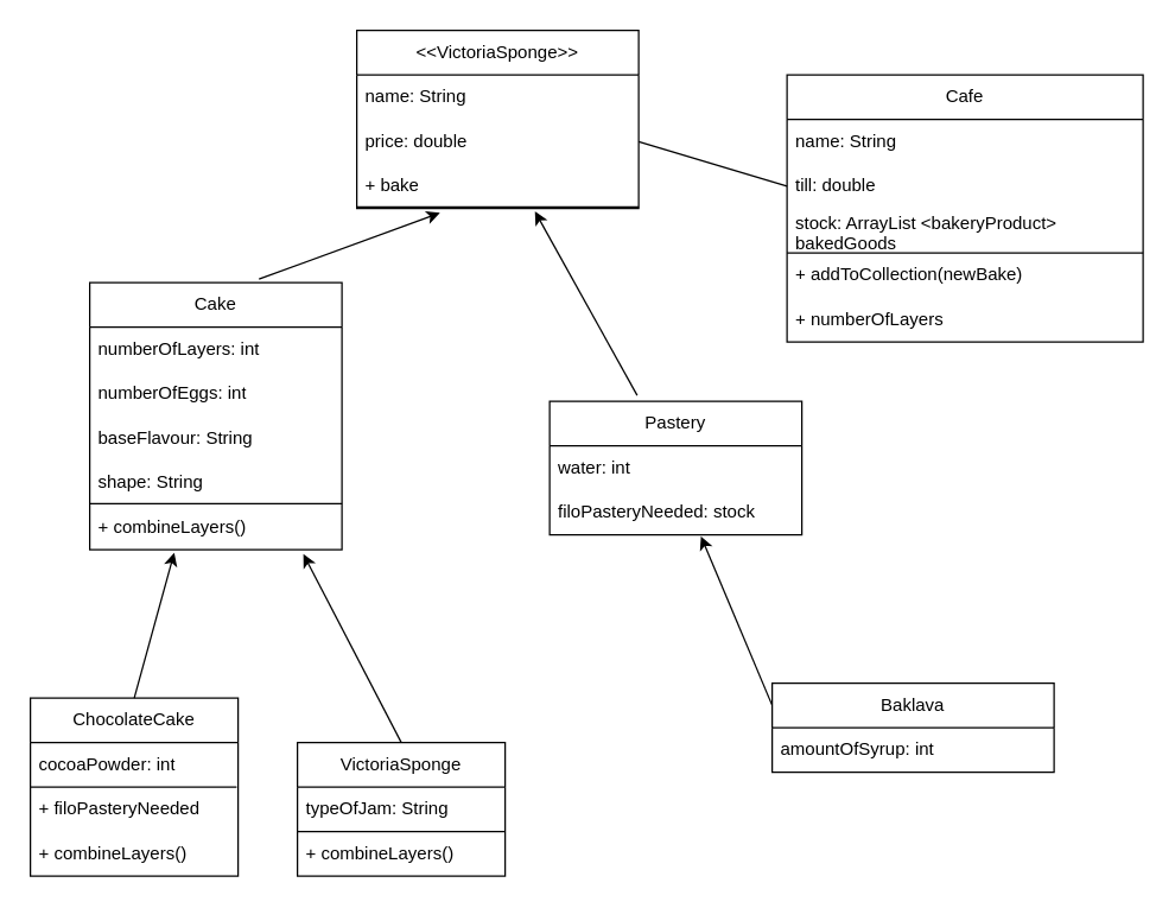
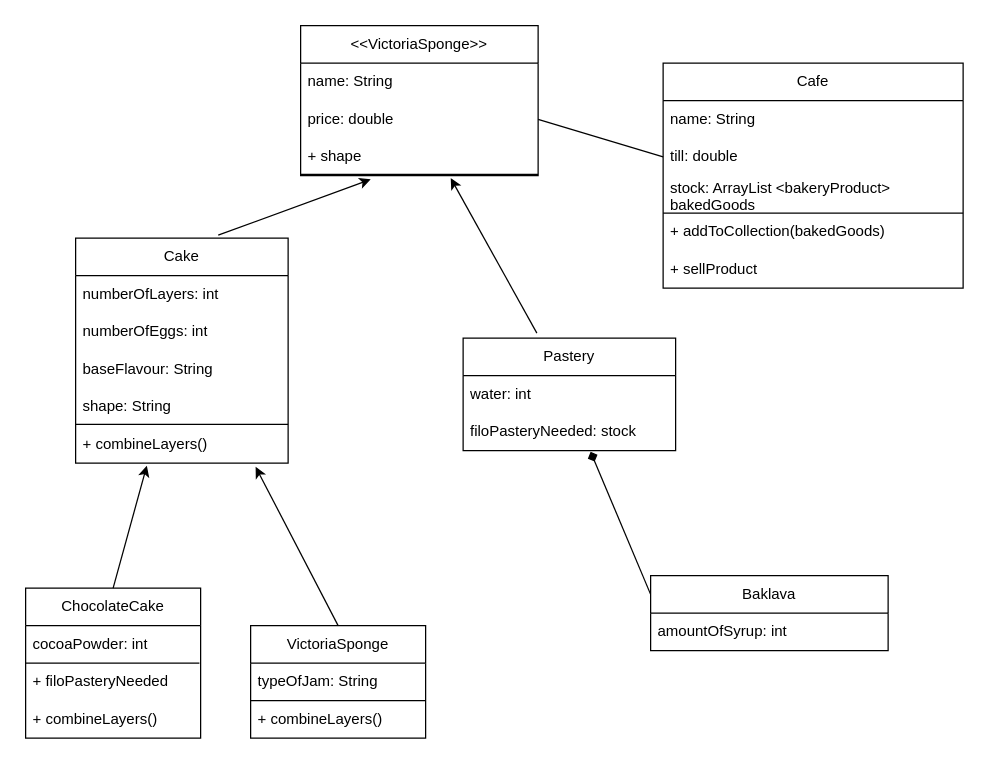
- <mxCell id="6" value="+ bake" style="text;strokeColor=none;fillColor=none;align=left;verticalAlign=middle;spacingLeft=4;spacingRight=4;overflow=hidden;points=[[0,0.5],[1,0.5]];portConstraint=eastwest;rotatable=0;whiteSpace=wrap;html=1;" parent="2" vertex="1"><mxGeometry y="90" width="190" height="30" as="geometry" /></mxCell>
+ <mxCell id="6" value="+ shape" style="text;strokeColor=none;fillColor=none;align=left;verticalAlign=middle;spacingLeft=4;spacingRight=4;overflow=hidden;points=[[0,0.5],[1,0.5]];portConstraint=eastwest;rotatable=0;whiteSpace=wrap;html=1;" parent="2" vertex="1"><mxGeometry y="90" width="190" height="30" as="geometry" /></mxCell>
- <mxCell id="23" value="+ addToCollection(newBake)" style="text;strokeColor=none;fillColor=none;align=left;verticalAlign=middle;spacingLeft=4;spacingRight=4;overflow=hidden;points=[[0,0.5],[1,0.5]];portConstraint=eastwest;rotatable=0;whiteSpace=wrap;html=1;" parent="18" vertex="1"><mxGeometry y="120" width="240" height="30" as="geometry" /></mxCell>
+ <mxCell id="23" value="+ addToCollection(bakedGoods)" style="text;strokeColor=none;fillColor=none;align=left;verticalAlign=middle;spacingLeft=4;spacingRight=4;overflow=hidden;points=[[0,0.5],[1,0.5]];portConstraint=eastwest;rotatable=0;whiteSpace=wrap;html=1;" parent="18" vertex="1"><mxGeometry y="120" width="240" height="30" as="geometry" /></mxCell>
- <mxCell id="24" value="+ numberOfLayers" style="text;strokeColor=none;fillColor=none;align=left;verticalAlign=middle;spacingLeft=4;spacingRight=4;overflow=hidden;points=[[0,0.5],[1,0.5]];portConstraint=eastwest;rotatable=0;whiteSpace=wrap;html=1;" parent="18" vertex="1"><mxGeometry y="150" width="240" height="30" as="geometry" /></mxCell>
+ <mxCell id="24" value="+ sellProduct" style="text;strokeColor=none;fillColor=none;align=left;verticalAlign=middle;spacingLeft=4;spacingRight=4;overflow=hidden;points=[[0,0.5],[1,0.5]];portConstraint=eastwest;rotatable=0;whiteSpace=wrap;html=1;" parent="18" vertex="1"><mxGeometry y="150" width="240" height="30" as="geometry" /></mxCell>
- <mxCell id="35" value="" style="endArrow=classic;html=1;rounded=0;exitX=0;exitY=0.25;exitDx=0;exitDy=0;entryX=0.6;entryY=1.033;entryDx=0;entryDy=0;entryPerimeter=0;" parent="1" edge="1" target="17" source="38"><mxGeometry width="50" height="50" relative="1" as="geometry"><mxPoint x="530" y="460" as="sourcePoint" /><mxPoint x="430" y="380" as="targetPoint" /></mxGeometry></mxCell>
+ <mxCell id="35" value="" style="endArrow=diamond;html=1;rounded=0;exitX=0;exitY=0.25;exitDx=0;exitDy=0;entryX=0.6;entryY=1.033;entryDx=0;entryDy=0;entryPerimeter=0;" parent="1" edge="1" target="17" source="38"><mxGeometry width="50" height="50" relative="1" as="geometry"><mxPoint x="530" y="460" as="sourcePoint" /><mxPoint x="430" y="380" as="targetPoint" /></mxGeometry></mxCell>
